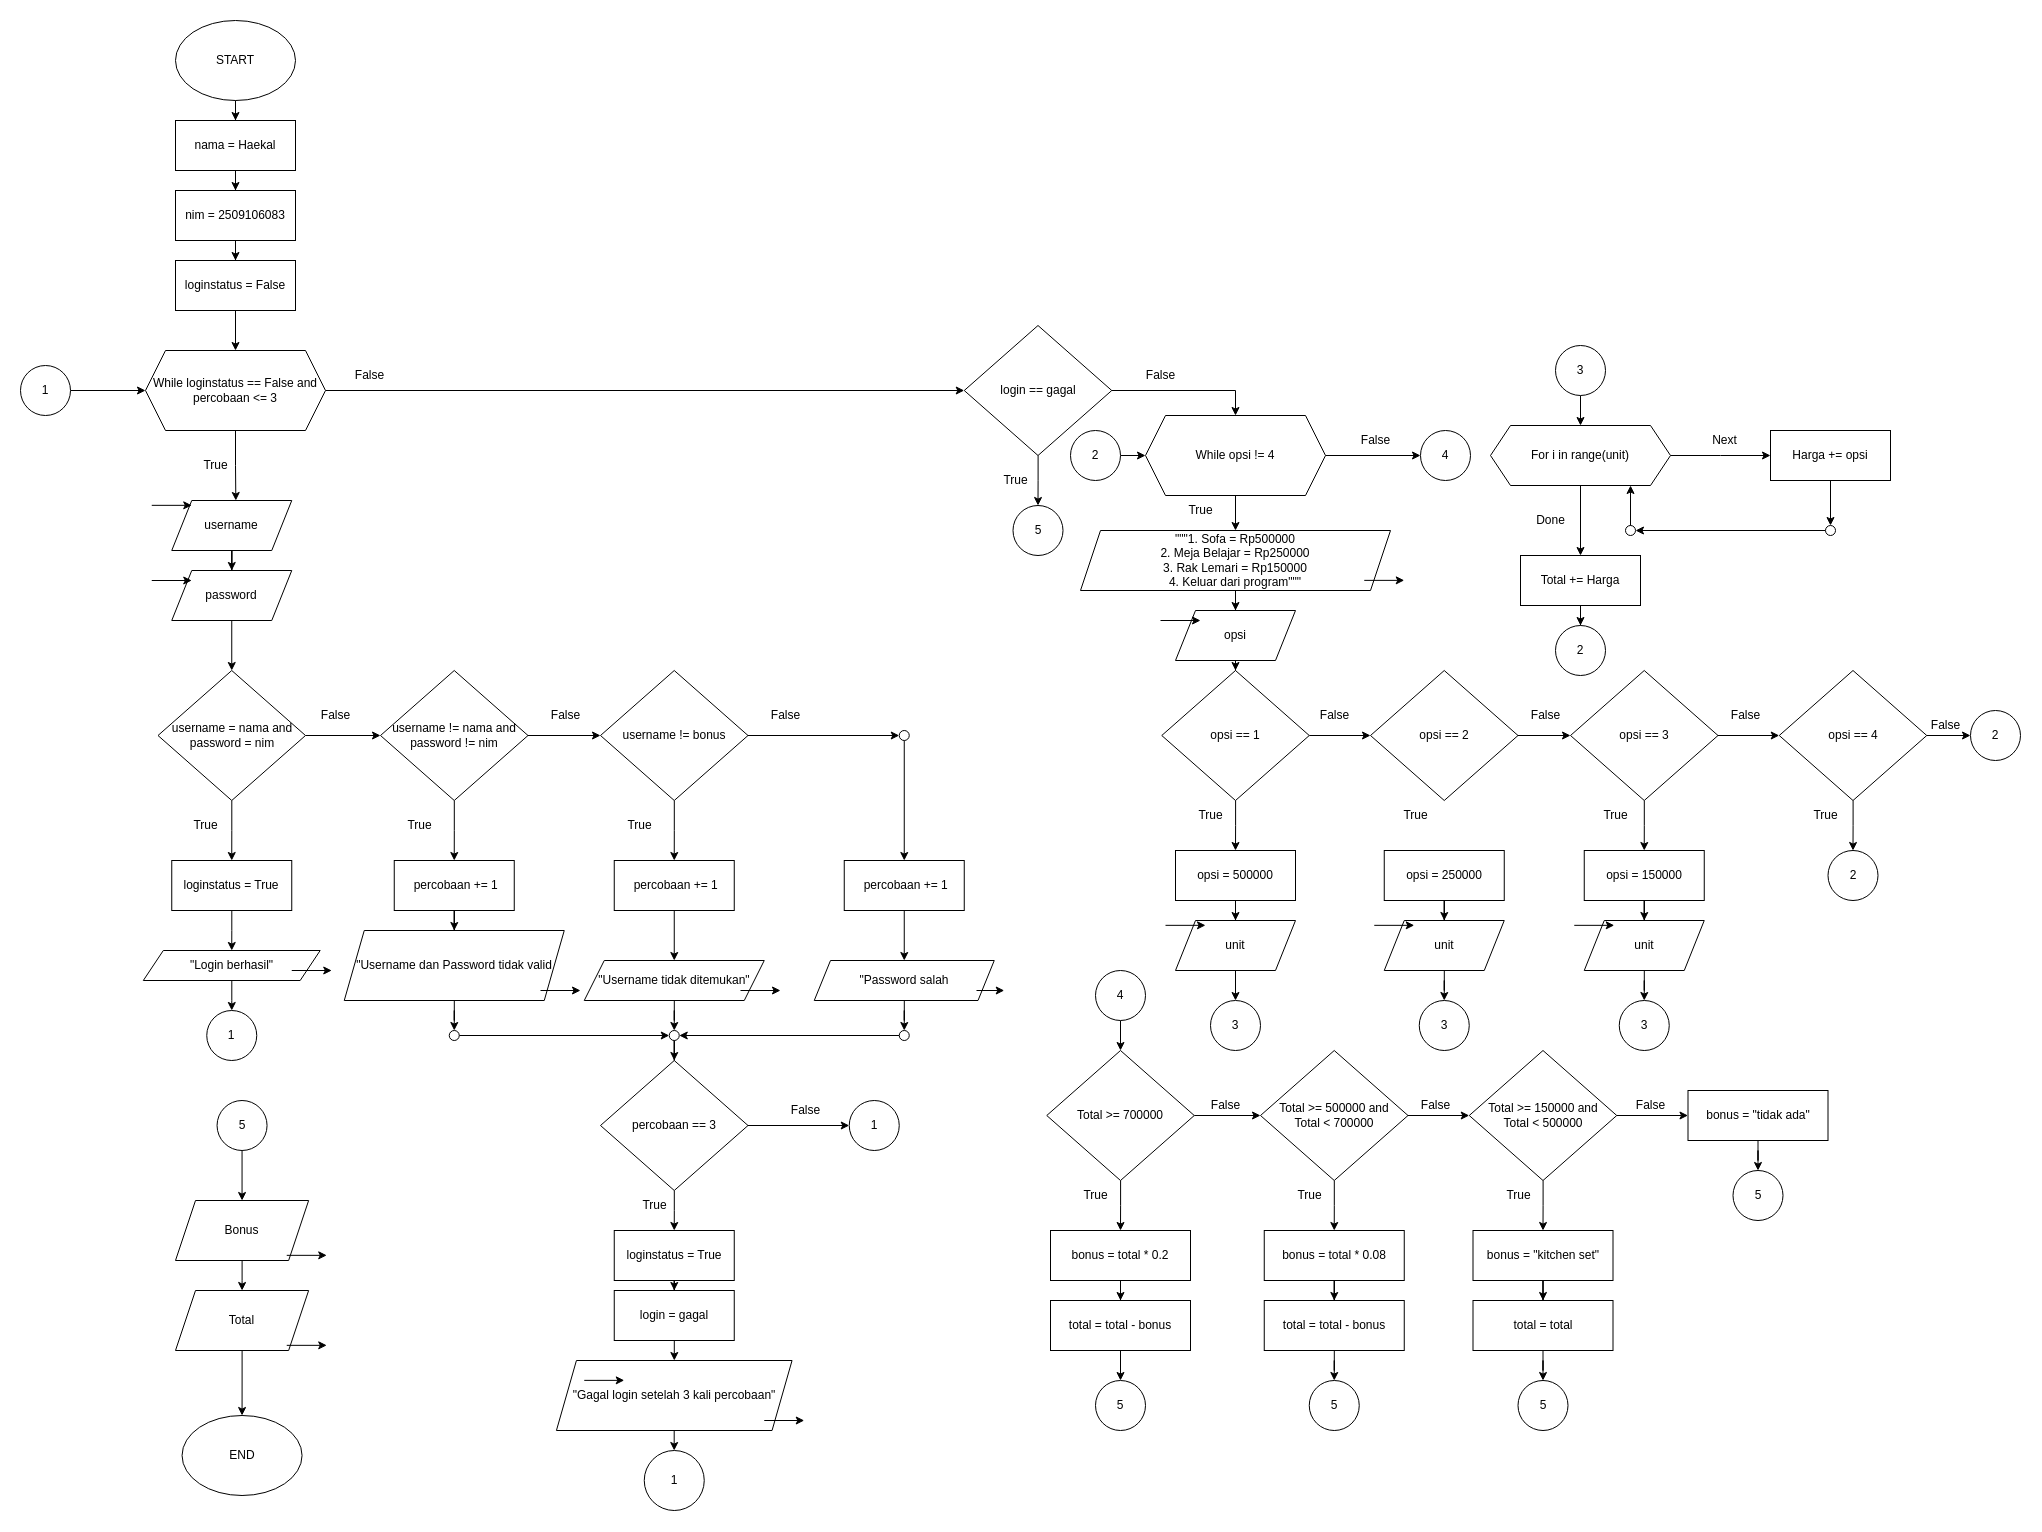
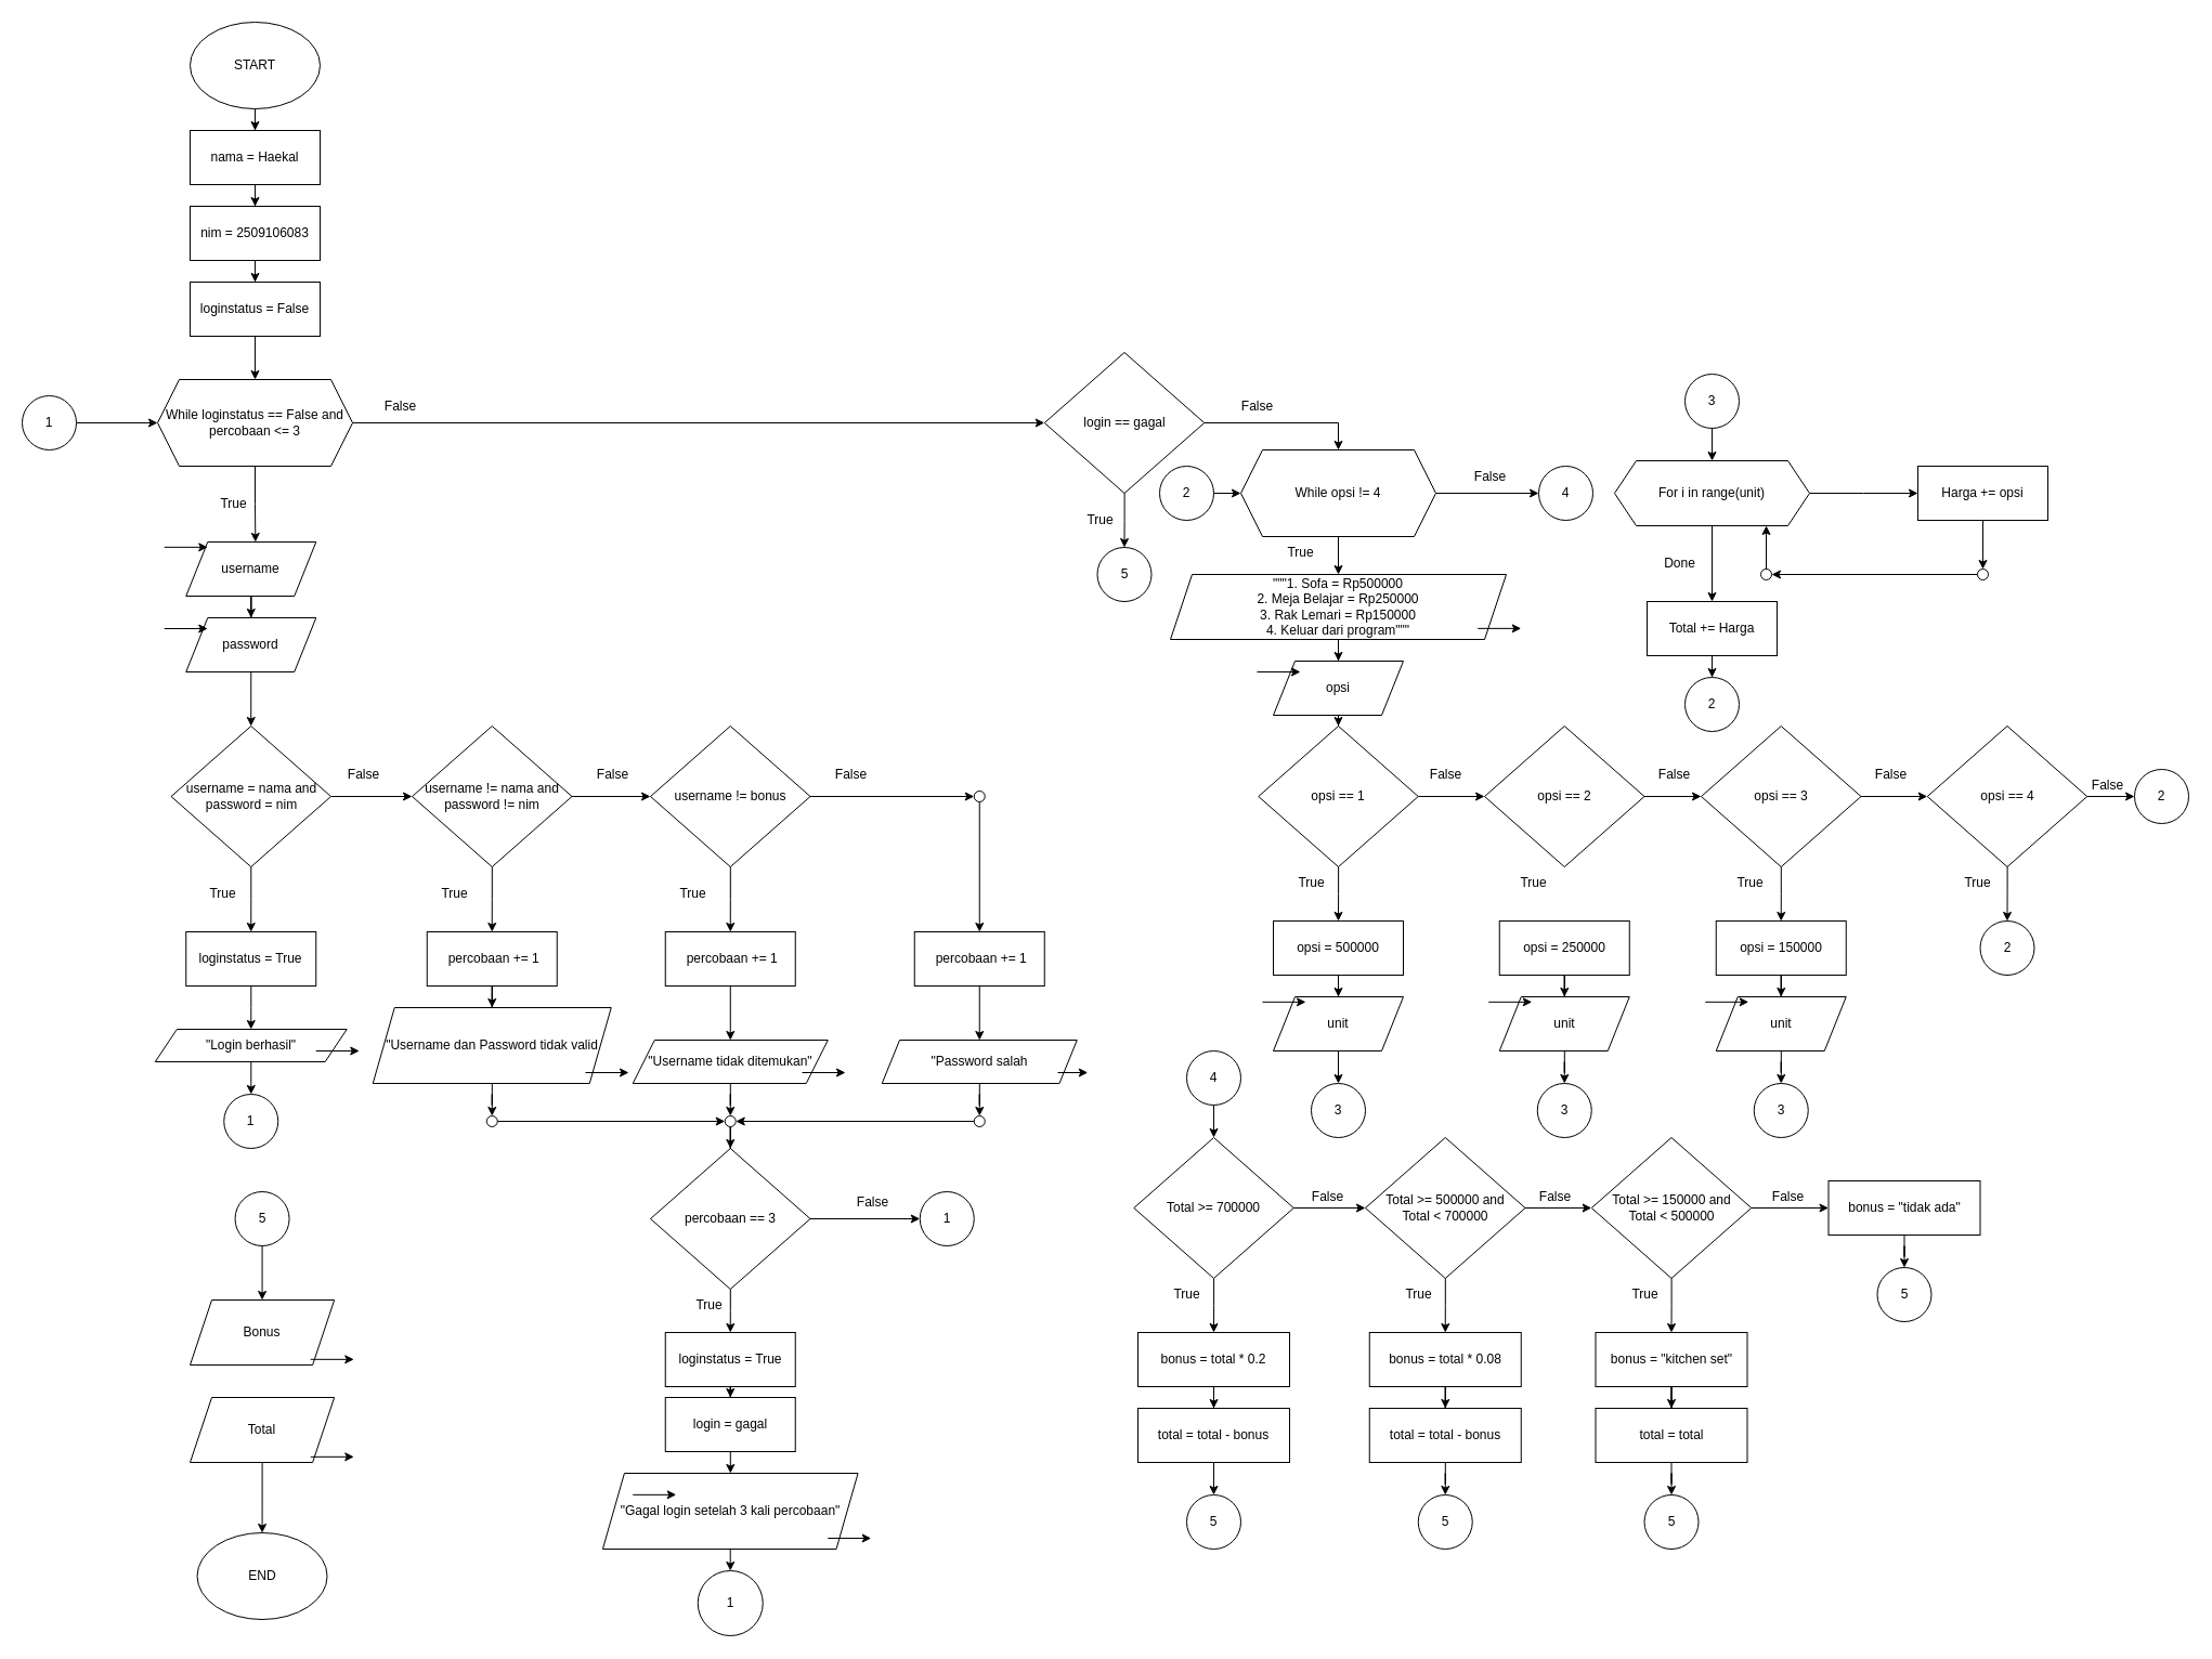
- <mxCell id="130" value="Next" style="text;html=1;align=center;verticalAlign=middle;resizable=0;points=[];autosize=1;strokeColor=none;fillColor=none;" vertex="1" parent="1"><mxGeometry x="1698.75" y="425" width="50" height="30" as="geometry" /></mxCell>
- <mxCell id="191" style="edgeStyle=orthogonalEdgeStyle;rounded=0;orthogonalLoop=1;jettySize=auto;html=1;entryX=0.5;entryY=0;entryDx=0;entryDy=0;" edge="1" parent="1" source="192" target="196"><mxGeometry relative="1" as="geometry" /></mxCell>
